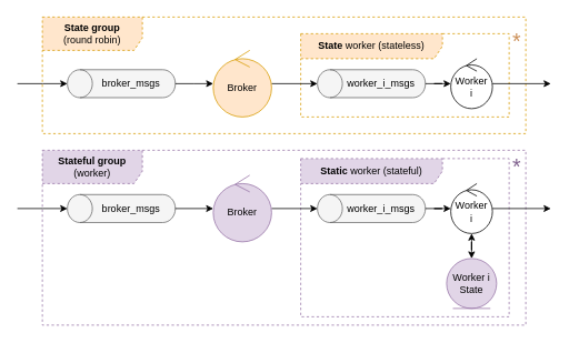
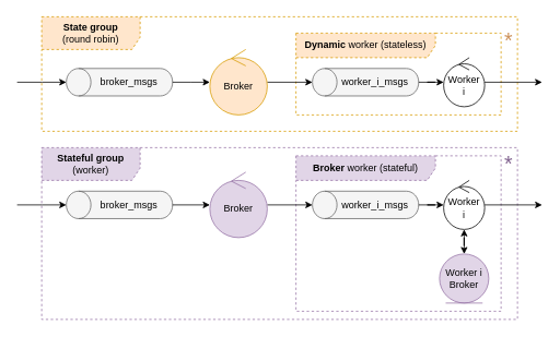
- <mxCell id="3" value="&lt;b&gt;State&lt;/b&gt; worker (stateless)" style="shape=umlFrame;whiteSpace=wrap;html=1;dashed=1;fillColor=#ffe6cc;strokeColor=#d79b00;width=170;height=30;" parent="1" vertex="1"><mxGeometry x="360" y="40" width="250" height="100" as="geometry" /></mxCell>
+ <mxCell id="3" value="&lt;b&gt;Dynamic&lt;/b&gt; worker (stateless)" style="shape=umlFrame;whiteSpace=wrap;html=1;dashed=1;fillColor=#ffe6cc;strokeColor=#d79b00;width=170;height=30;" parent="1" vertex="1"><mxGeometry x="360" y="40" width="250" height="100" as="geometry" /></mxCell>
- <mxCell id="5" value="&lt;b&gt;Static&lt;/b&gt;&amp;nbsp;worker (stateful)" style="shape=umlFrame;whiteSpace=wrap;html=1;dashed=1;fillColor=#e1d5e7;strokeColor=#9673a6;width=170;height=30;" parent="1" vertex="1"><mxGeometry x="360" y="190" width="250" height="190" as="geometry" /></mxCell>
+ <mxCell id="5" value="&lt;b&gt;Broker&lt;/b&gt;&amp;nbsp;worker (stateful)" style="shape=umlFrame;whiteSpace=wrap;html=1;dashed=1;fillColor=#e1d5e7;strokeColor=#9673a6;width=170;height=30;" parent="1" vertex="1"><mxGeometry x="360" y="190" width="250" height="190" as="geometry" /></mxCell>
- <mxCell id="32" value="Worker i&lt;br&gt;State" style="ellipse;shape=umlEntity;whiteSpace=wrap;html=1;fontSize=12;fillColor=#e1d5e7;strokeColor=#9673a6;" parent="1" vertex="1"><mxGeometry x="535" y="310" width="60" height="60" as="geometry" /></mxCell>
+ <mxCell id="32" value="Worker i&lt;br&gt;Broker" style="ellipse;shape=umlEntity;whiteSpace=wrap;html=1;fontSize=12;fillColor=#e1d5e7;strokeColor=#9673a6;" parent="1" vertex="1"><mxGeometry x="535" y="310" width="60" height="60" as="geometry" /></mxCell>
